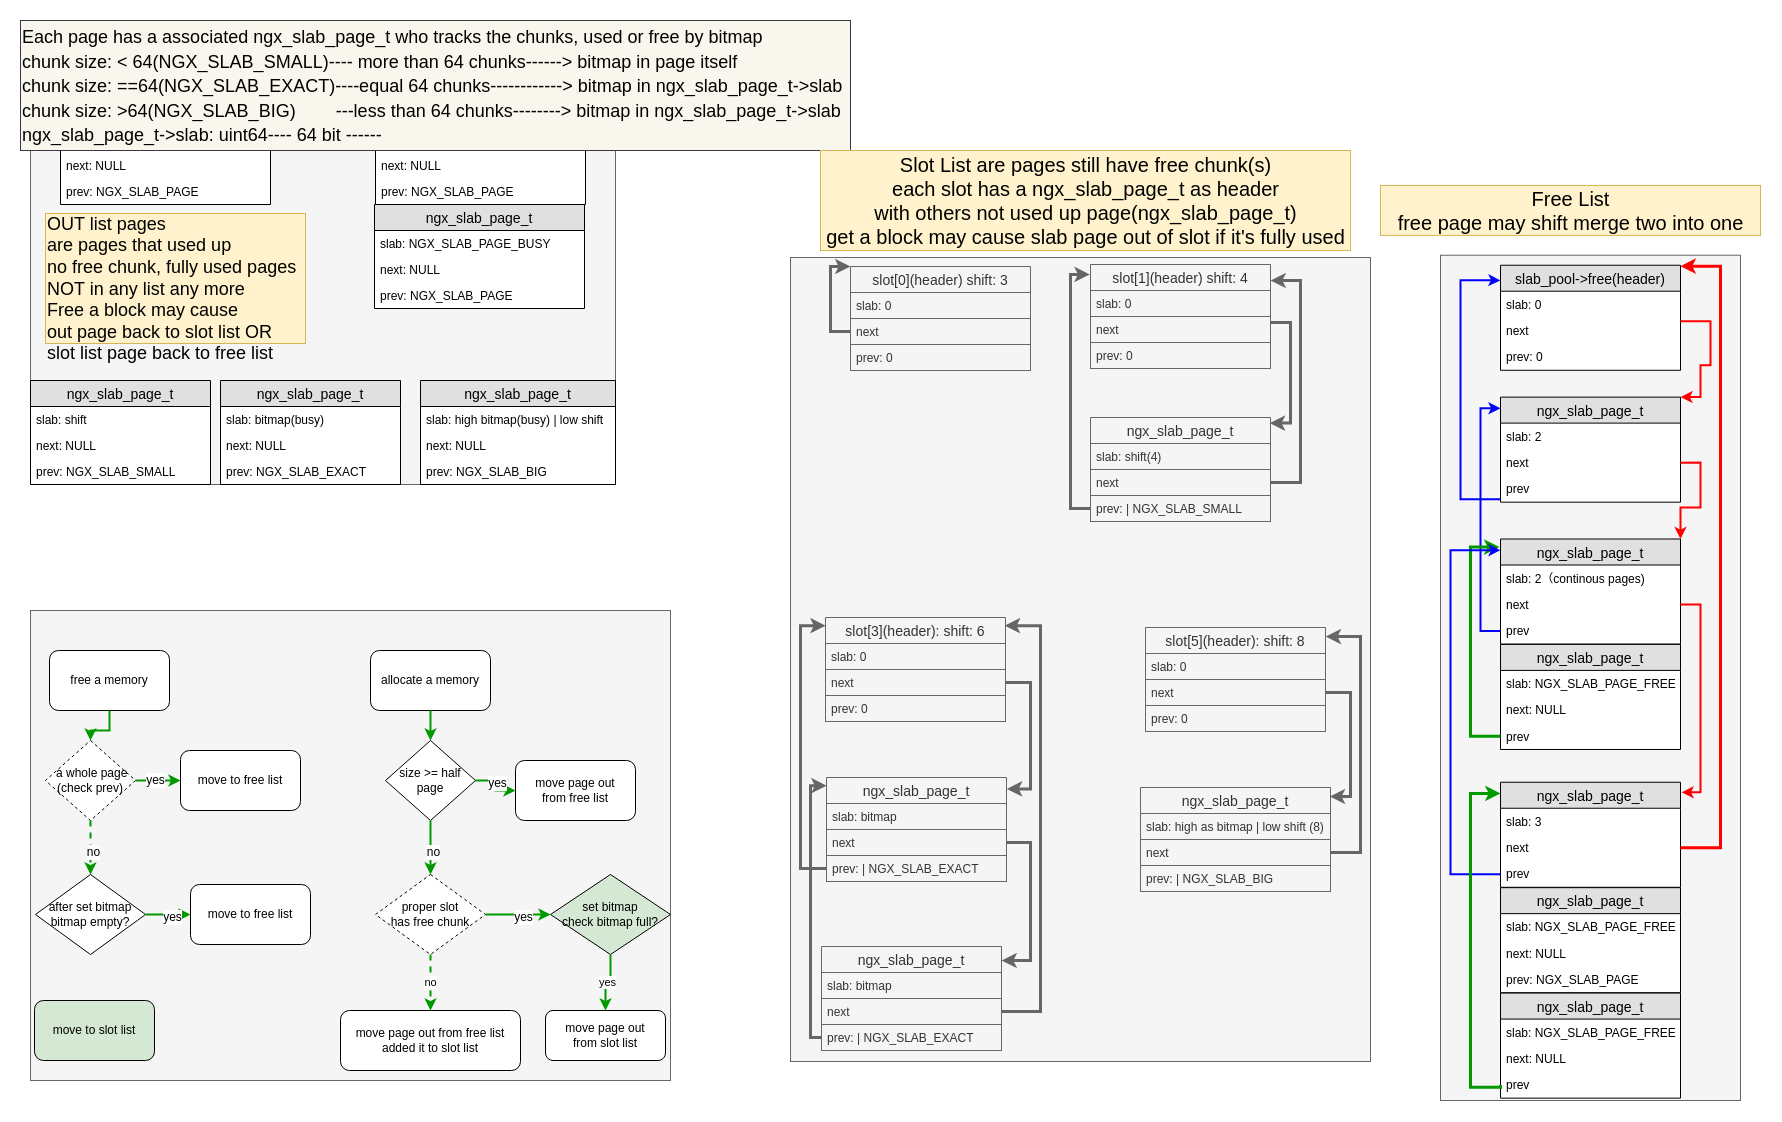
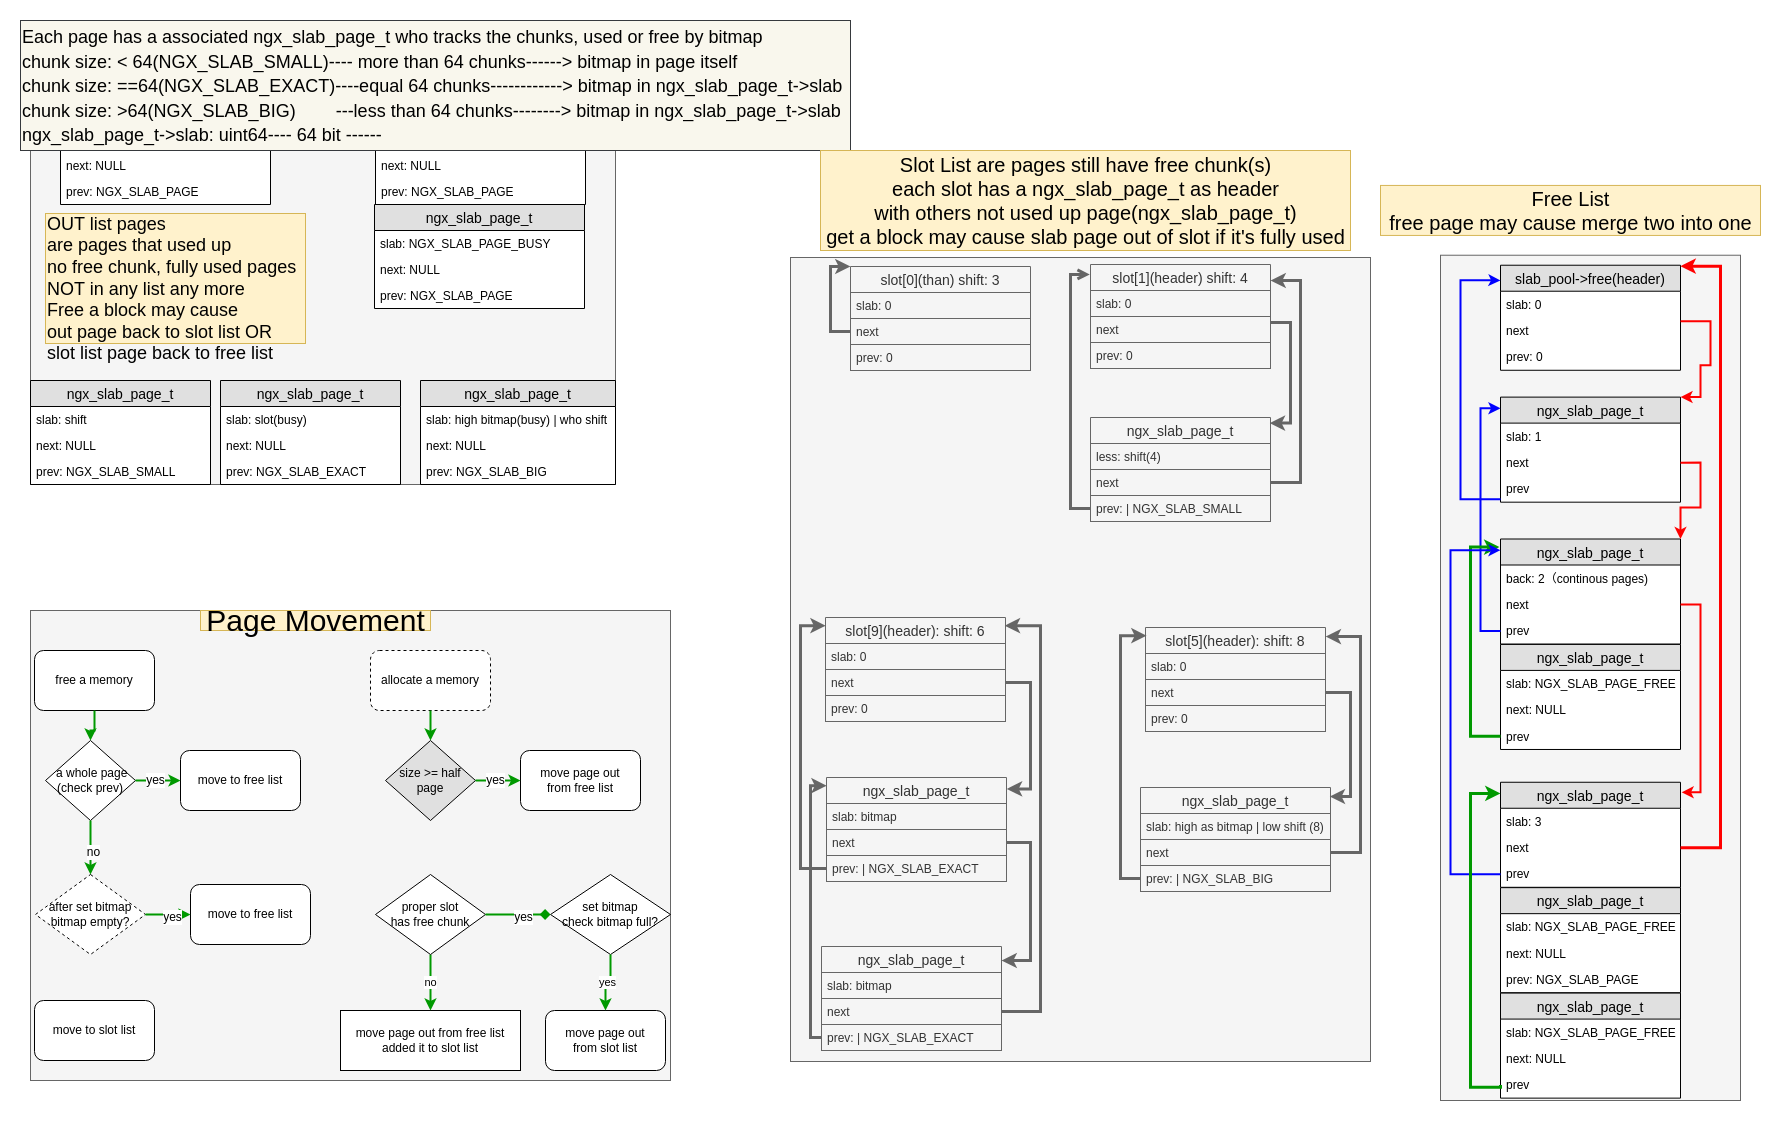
- <mxCell id="3" value="&lt;font style=&quot;font-size: 20px&quot;&gt;Free List&lt;br&gt;free page may shift merge two into one&lt;br&gt;&lt;/font&gt;" style="text;html=1;align=center;verticalAlign=middle;resizable=0;points=[];autosize=1;fillColor=#fff2cc;strokeColor=#d6b656;fontSize=20;" parent="2" vertex="1"><mxGeometry x="-60" y="-15.068" width="380" height="50" as="geometry" /></mxCell>
+ <mxCell id="3" value="&lt;font style=&quot;font-size: 20px&quot;&gt;Free List&lt;br&gt;free page may cause merge two into one&lt;br&gt;&lt;/font&gt;" style="text;html=1;align=center;verticalAlign=middle;resizable=0;points=[];autosize=1;fillColor=#fff2cc;strokeColor=#d6b656;fontSize=20;" parent="2" vertex="1"><mxGeometry x="-60" y="-15.068" width="380" height="50" as="geometry" /></mxCell>
- <mxCell id="87" style="edgeStyle=orthogonalEdgeStyle;rounded=0;orthogonalLoop=1;jettySize=auto;html=1;entryX=-0.004;entryY=0.095;entryDx=0;entryDy=0;entryPerimeter=0;strokeColor=#666666;strokeWidth=3;fillColor=#f5f5f5;" parent="43" source="72" target="61" edge="1"><mxGeometry relative="1" as="geometry" /></mxCell>
+ <mxCell id="87" style="edgeStyle=orthogonalEdgeStyle;rounded=0;orthogonalLoop=1;jettySize=auto;html=1;entryX=-0.004;entryY=0.095;entryDx=0;entryDy=0;entryPerimeter=0;strokeColor=#666666;strokeWidth=3;fillColor=#f5f5f5;endArrow=open;" parent="43" source="72" target="61" edge="1"><mxGeometry relative="1" as="geometry" /></mxCell>
- <mxCell id="44" value="slot[0](header) shift: 3" style="swimlane;fontStyle=0;childLayout=stackLayout;horizontal=1;startSize=26;fillColor=#f5f5f5;horizontalStack=0;resizeParent=1;resizeParentMax=0;resizeLast=0;collapsible=1;marginBottom=0;swimlaneFillColor=#ffffff;align=center;fontSize=14;strokeColor=#666666;fontColor=#333333;" parent="43" vertex="1"><mxGeometry x="60" y="9" width="180" height="104" as="geometry" /></mxCell>
+ <mxCell id="44" value="slot[0](than) shift: 3" style="swimlane;fontStyle=0;childLayout=stackLayout;horizontal=1;startSize=26;fillColor=#f5f5f5;horizontalStack=0;resizeParent=1;resizeParentMax=0;resizeLast=0;collapsible=1;marginBottom=0;swimlaneFillColor=#ffffff;align=center;fontSize=14;strokeColor=#666666;fontColor=#333333;" parent="43" vertex="1"><mxGeometry x="60" y="9" width="180" height="104" as="geometry" /></mxCell>
- <mxCell id="112" value="slab: bitmap(busy)" style="text;strokeColor=none;fillColor=none;spacingLeft=4;spacingRight=4;overflow=hidden;rotatable=0;points=[[0,0.5],[1,0.5]];portConstraint=eastwest;fontSize=12;" parent="111" vertex="1"><mxGeometry y="26" width="180" height="26" as="geometry" /></mxCell>
+ <mxCell id="112" value="slab: slot(busy)" style="text;strokeColor=none;fillColor=none;spacingLeft=4;spacingRight=4;overflow=hidden;rotatable=0;points=[[0,0.5],[1,0.5]];portConstraint=eastwest;fontSize=12;" parent="111" vertex="1"><mxGeometry y="26" width="180" height="26" as="geometry" /></mxCell>
- <mxCell id="108" value="slab: high bitmap(busy) | low shift " style="text;strokeColor=none;fillColor=none;spacingLeft=4;spacingRight=4;overflow=hidden;rotatable=0;points=[[0,0.5],[1,0.5]];portConstraint=eastwest;fontSize=12;" parent="107" vertex="1"><mxGeometry y="26" width="195" height="26" as="geometry" /></mxCell>
+ <mxCell id="108" value="slab: high bitmap(busy) | who shift " style="text;strokeColor=none;fillColor=none;spacingLeft=4;spacingRight=4;overflow=hidden;rotatable=0;points=[[0,0.5],[1,0.5]];portConstraint=eastwest;fontSize=12;" parent="107" vertex="1"><mxGeometry y="26" width="195" height="26" as="geometry" /></mxCell>
- <mxCell id="14" value="slab: 2 " style="text;strokeColor=none;fillColor=none;spacingLeft=4;spacingRight=4;overflow=hidden;rotatable=0;points=[[0,0.5],[1,0.5]];portConstraint=eastwest;fontSize=12;" parent="13" vertex="1"><mxGeometry y="26" width="180" height="26.351" as="geometry" /></mxCell>
+ <mxCell id="14" value="slab: 1 " style="text;strokeColor=none;fillColor=none;spacingLeft=4;spacingRight=4;overflow=hidden;rotatable=0;points=[[0,0.5],[1,0.5]];portConstraint=eastwest;fontSize=12;" parent="13" vertex="1"><mxGeometry y="26" width="180" height="26.351" as="geometry" /></mxCell>
- <mxCell id="70" value="slab: shift(4) " style="text;strokeColor=#666666;fillColor=#f5f5f5;spacingLeft=4;spacingRight=4;overflow=hidden;rotatable=0;points=[[0,0.5],[1,0.5]];portConstraint=eastwest;fontSize=12;fontColor=#333333;" parent="69" vertex="1"><mxGeometry y="26" width="180" height="26" as="geometry" /></mxCell>
+ <mxCell id="70" value="less: shift(4) " style="text;strokeColor=#666666;fillColor=#f5f5f5;spacingLeft=4;spacingRight=4;overflow=hidden;rotatable=0;points=[[0,0.5],[1,0.5]];portConstraint=eastwest;fontSize=12;fontColor=#333333;" parent="69" vertex="1"><mxGeometry y="26" width="180" height="26" as="geometry" /></mxCell>
- <mxCell id="6" value="slab: 2（continous pages)" style="text;strokeColor=none;fillColor=none;spacingLeft=4;spacingRight=4;overflow=hidden;rotatable=0;points=[[0,0.5],[1,0.5]];portConstraint=eastwest;fontSize=12;" parent="5" vertex="1"><mxGeometry y="26" width="180" height="26.351" as="geometry" /></mxCell>
+ <mxCell id="6" value="back: 2（continous pages)" style="text;strokeColor=none;fillColor=none;spacingLeft=4;spacingRight=4;overflow=hidden;rotatable=0;points=[[0,0.5],[1,0.5]];portConstraint=eastwest;fontSize=12;" parent="5" vertex="1"><mxGeometry y="26" width="180" height="26.351" as="geometry" /></mxCell>
+ <mxCell id="146" value="&lt;font style=&quot;font-size: 30px&quot;&gt;Page Movement&lt;/font&gt;" style="text;html=1;align=center;verticalAlign=middle;resizable=0;points=[];autosize=1;fillColor=#fff2cc;strokeColor=#d6b656;" parent="116" vertex="1"><mxGeometry x="170" width="230" height="20" as="geometry" /></mxCell>
- <mxCell id="57" value="slot[3](header): shift: 6" style="swimlane;fontStyle=0;childLayout=stackLayout;horizontal=1;startSize=26;fillColor=#f5f5f5;horizontalStack=0;resizeParent=1;resizeParentMax=0;resizeLast=0;collapsible=1;marginBottom=0;swimlaneFillColor=#ffffff;align=center;fontSize=14;strokeColor=#666666;fontColor=#333333;" parent="43" vertex="1"><mxGeometry x="35" y="360" width="180" height="104" as="geometry" /></mxCell>
+ <mxCell id="57" value="slot[9](header): shift: 6" style="swimlane;fontStyle=0;childLayout=stackLayout;horizontal=1;startSize=26;fillColor=#f5f5f5;horizontalStack=0;resizeParent=1;resizeParentMax=0;resizeLast=0;collapsible=1;marginBottom=0;swimlaneFillColor=#ffffff;align=center;fontSize=14;strokeColor=#666666;fontColor=#333333;" parent="43" vertex="1"><mxGeometry x="35" y="360" width="180" height="104" as="geometry" /></mxCell>
- <mxCell id="117" value="free a memory" style="rounded=1;whiteSpace=wrap;html=1;" parent="116" vertex="1"><mxGeometry x="19" y="40" width="120" height="60" as="geometry" /></mxCell>
+ <mxCell id="117" value="free a memory" style="rounded=1;whiteSpace=wrap;html=1;" parent="116" vertex="1"><mxGeometry x="4" y="40" width="120" height="60" as="geometry" /></mxCell>
- <mxCell id="130" value="allocate a memory" style="rounded=1;whiteSpace=wrap;html=1;" parent="116" vertex="1"><mxGeometry x="340" y="40" width="120" height="60" as="geometry" /></mxCell>
+ <mxCell id="130" value="allocate a memory" style="rounded=1;whiteSpace=wrap;html=1;dashed=1;" parent="116" vertex="1"><mxGeometry x="340" y="40" width="120" height="60" as="geometry" /></mxCell>
+ <mxCell id="84" style="edgeStyle=orthogonalEdgeStyle;rounded=0;orthogonalLoop=1;jettySize=auto;html=1;exitX=0;exitY=0.5;exitDx=0;exitDy=0;entryX=0.006;entryY=0.079;entryDx=0;entryDy=0;entryPerimeter=0;strokeColor=#666666;strokeWidth=3;fillColor=#f5f5f5;" parent="43" source="52" target="53" edge="1"><mxGeometry relative="1" as="geometry"><Array as="points"><mxPoint x="330" y="621" /><mxPoint x="330" y="378" /></Array></mxGeometry></mxCell>
- <mxCell id="118" value="&lt;div&gt;&amp;nbsp;a whole page&lt;/div&gt;&lt;div&gt;(check prev)&lt;br&gt;&lt;/div&gt;" style="rhombus;whiteSpace=wrap;html=1;dashed=1;" parent="116" vertex="1"><mxGeometry x="15" y="130" width="90" height="80" as="geometry" /></mxCell>
+ <mxCell id="118" value="&lt;div&gt;&amp;nbsp;a whole page&lt;/div&gt;&lt;div&gt;(check prev)&lt;br&gt;&lt;/div&gt;" style="rhombus;whiteSpace=wrap;html=1;" parent="116" vertex="1"><mxGeometry x="15" y="130" width="90" height="80" as="geometry" /></mxCell>
- <mxCell id="131" value="size &amp;gt;= half page" style="rhombus;whiteSpace=wrap;html=1;" parent="116" vertex="1"><mxGeometry x="355" y="130" width="90" height="80" as="geometry" /></mxCell>
+ <mxCell id="131" value="size &amp;gt;= half page" style="rhombus;whiteSpace=wrap;html=1;fillColor=#e0e0e0;" parent="116" vertex="1"><mxGeometry x="355" y="130" width="90" height="80" as="geometry" /></mxCell>
- <mxCell id="133" value="move page out&lt;br&gt;from free list" style="rounded=1;whiteSpace=wrap;html=1;" parent="116" vertex="1"><mxGeometry x="485" y="150" width="120" height="60" as="geometry" /></mxCell>
+ <mxCell id="133" value="move page out&lt;br&gt;from free list" style="rounded=1;whiteSpace=wrap;html=1;" parent="116" vertex="1"><mxGeometry x="490" y="140" width="120" height="60" as="geometry" /></mxCell>
- <mxCell id="125" style="edgeStyle=orthogonalEdgeStyle;rounded=0;orthogonalLoop=1;jettySize=auto;html=1;strokeColor=#009900;strokeWidth=2;dashed=1;" parent="116" source="118" target="124" edge="1"><mxGeometry relative="1" as="geometry" /></mxCell>
+ <mxCell id="125" style="edgeStyle=orthogonalEdgeStyle;rounded=0;orthogonalLoop=1;jettySize=auto;html=1;strokeColor=#009900;strokeWidth=2;" parent="116" source="118" target="124" edge="1"><mxGeometry relative="1" as="geometry" /></mxCell>
- <mxCell id="139" style="edgeStyle=orthogonalEdgeStyle;rounded=0;orthogonalLoop=1;jettySize=auto;html=1;strokeColor=#009900;strokeWidth=2;" parent="116" source="131" target="138" edge="1"><mxGeometry relative="1" as="geometry" /></mxCell>
- <mxCell id="140" value="no" style="text;html=1;align=center;verticalAlign=middle;resizable=0;points=[];labelBackgroundColor=#ffffff;" parent="139" vertex="1" connectable="0"><mxGeometry x="0.142" y="2" relative="1" as="geometry"><mxPoint as="offset" /></mxGeometry></mxCell>
- <mxCell id="124" value="&lt;div&gt;after set bitmap&lt;br&gt;bitmap empty?&lt;br&gt;&lt;/div&gt;" style="rhombus;whiteSpace=wrap;html=1;" parent="116" vertex="1"><mxGeometry x="5" y="264" width="110" height="80" as="geometry" /></mxCell>
+ <mxCell id="124" value="&lt;div&gt;after set bitmap&lt;br&gt;bitmap empty?&lt;br&gt;&lt;/div&gt;" style="rhombus;whiteSpace=wrap;html=1;dashed=1;" parent="116" vertex="1"><mxGeometry x="5" y="264" width="110" height="80" as="geometry" /></mxCell>
- <mxCell id="138" value="proper slot&lt;br&gt;has free chunk" style="rhombus;whiteSpace=wrap;html=1;dashed=1;" parent="116" vertex="1"><mxGeometry x="345" y="264" width="110" height="80" as="geometry" /></mxCell>
+ <mxCell id="138" value="proper slot&lt;br&gt;has free chunk" style="rhombus;whiteSpace=wrap;html=1;" parent="116" vertex="1"><mxGeometry x="345" y="264" width="110" height="80" as="geometry" /></mxCell>
- <mxCell id="142" style="edgeStyle=orthogonalEdgeStyle;rounded=0;orthogonalLoop=1;jettySize=auto;html=1;exitX=1;exitY=0.5;exitDx=0;exitDy=0;strokeColor=#009900;strokeWidth=2;" parent="116" source="138" target="141" edge="1"><mxGeometry relative="1" as="geometry"><mxPoint x="500" y="304" as="targetPoint" /></mxGeometry></mxCell>
+ <mxCell id="142" style="edgeStyle=orthogonalEdgeStyle;rounded=0;orthogonalLoop=1;jettySize=auto;html=1;exitX=1;exitY=0.5;exitDx=0;exitDy=0;strokeColor=#009900;strokeWidth=2;endArrow=diamond;" parent="116" source="138" target="141" edge="1"><mxGeometry relative="1" as="geometry"><mxPoint x="500" y="304" as="targetPoint" /></mxGeometry></mxCell>
- <mxCell id="141" value="set bitmap&lt;br&gt;check bitmap full?" style="rhombus;whiteSpace=wrap;html=1;fillColor=#d5e8d4;" parent="116" vertex="1"><mxGeometry x="520" y="264" width="120" height="80" as="geometry" /></mxCell>
+ <mxCell id="141" value="set bitmap&lt;br&gt;check bitmap full?" style="rhombus;whiteSpace=wrap;html=1;" parent="116" vertex="1"><mxGeometry x="520" y="264" width="120" height="80" as="geometry" /></mxCell>
- <mxCell id="137" value="no" style="edgeStyle=orthogonalEdgeStyle;rounded=0;orthogonalLoop=1;jettySize=auto;html=1;exitX=0.5;exitY=1;exitDx=0;exitDy=0;entryX=0.5;entryY=0;entryDx=0;entryDy=0;strokeColor=#009900;strokeWidth=2;dashed=1;" parent="116" source="138" target="136" edge="1"><mxGeometry relative="1" as="geometry" /></mxCell>
+ <mxCell id="137" value="no" style="edgeStyle=orthogonalEdgeStyle;rounded=0;orthogonalLoop=1;jettySize=auto;html=1;exitX=0.5;exitY=1;exitDx=0;exitDy=0;entryX=0.5;entryY=0;entryDx=0;entryDy=0;strokeColor=#009900;strokeWidth=2;" parent="116" source="138" target="136" edge="1"><mxGeometry relative="1" as="geometry" /></mxCell>
- <mxCell id="123" value="move to slot list" style="rounded=1;whiteSpace=wrap;html=1;fillColor=#d5e8d4;" parent="116" vertex="1"><mxGeometry x="4" y="390" width="120" height="60" as="geometry" /></mxCell>
+ <mxCell id="123" value="move to slot list" style="rounded=1;whiteSpace=wrap;html=1;" parent="116" vertex="1"><mxGeometry x="4" y="390" width="120" height="60" as="geometry" /></mxCell>
- <mxCell id="144" value="move page out&lt;br&gt;from slot list" style="rounded=1;whiteSpace=wrap;html=1;" parent="116" vertex="1"><mxGeometry x="515" y="400" width="120" height="50" as="geometry" /></mxCell>
+ <mxCell id="144" value="move page out&lt;br&gt;from slot list" style="rounded=1;whiteSpace=wrap;html=1;" parent="116" vertex="1"><mxGeometry x="515" y="400" width="120" height="60" as="geometry" /></mxCell>
- <mxCell id="136" value="move page out from free list&lt;br&gt;added it to slot list" style="rounded=1;whiteSpace=wrap;html=1;" parent="116" vertex="1"><mxGeometry x="310" y="400" width="180" height="60" as="geometry" /></mxCell>
+ <mxCell id="136" value="move page out from free list&lt;br&gt;added it to slot list" style="whiteSpace=wrap;html=1;rounded=0;" parent="116" vertex="1"><mxGeometry x="310" y="400" width="180" height="60" as="geometry" /></mxCell>
